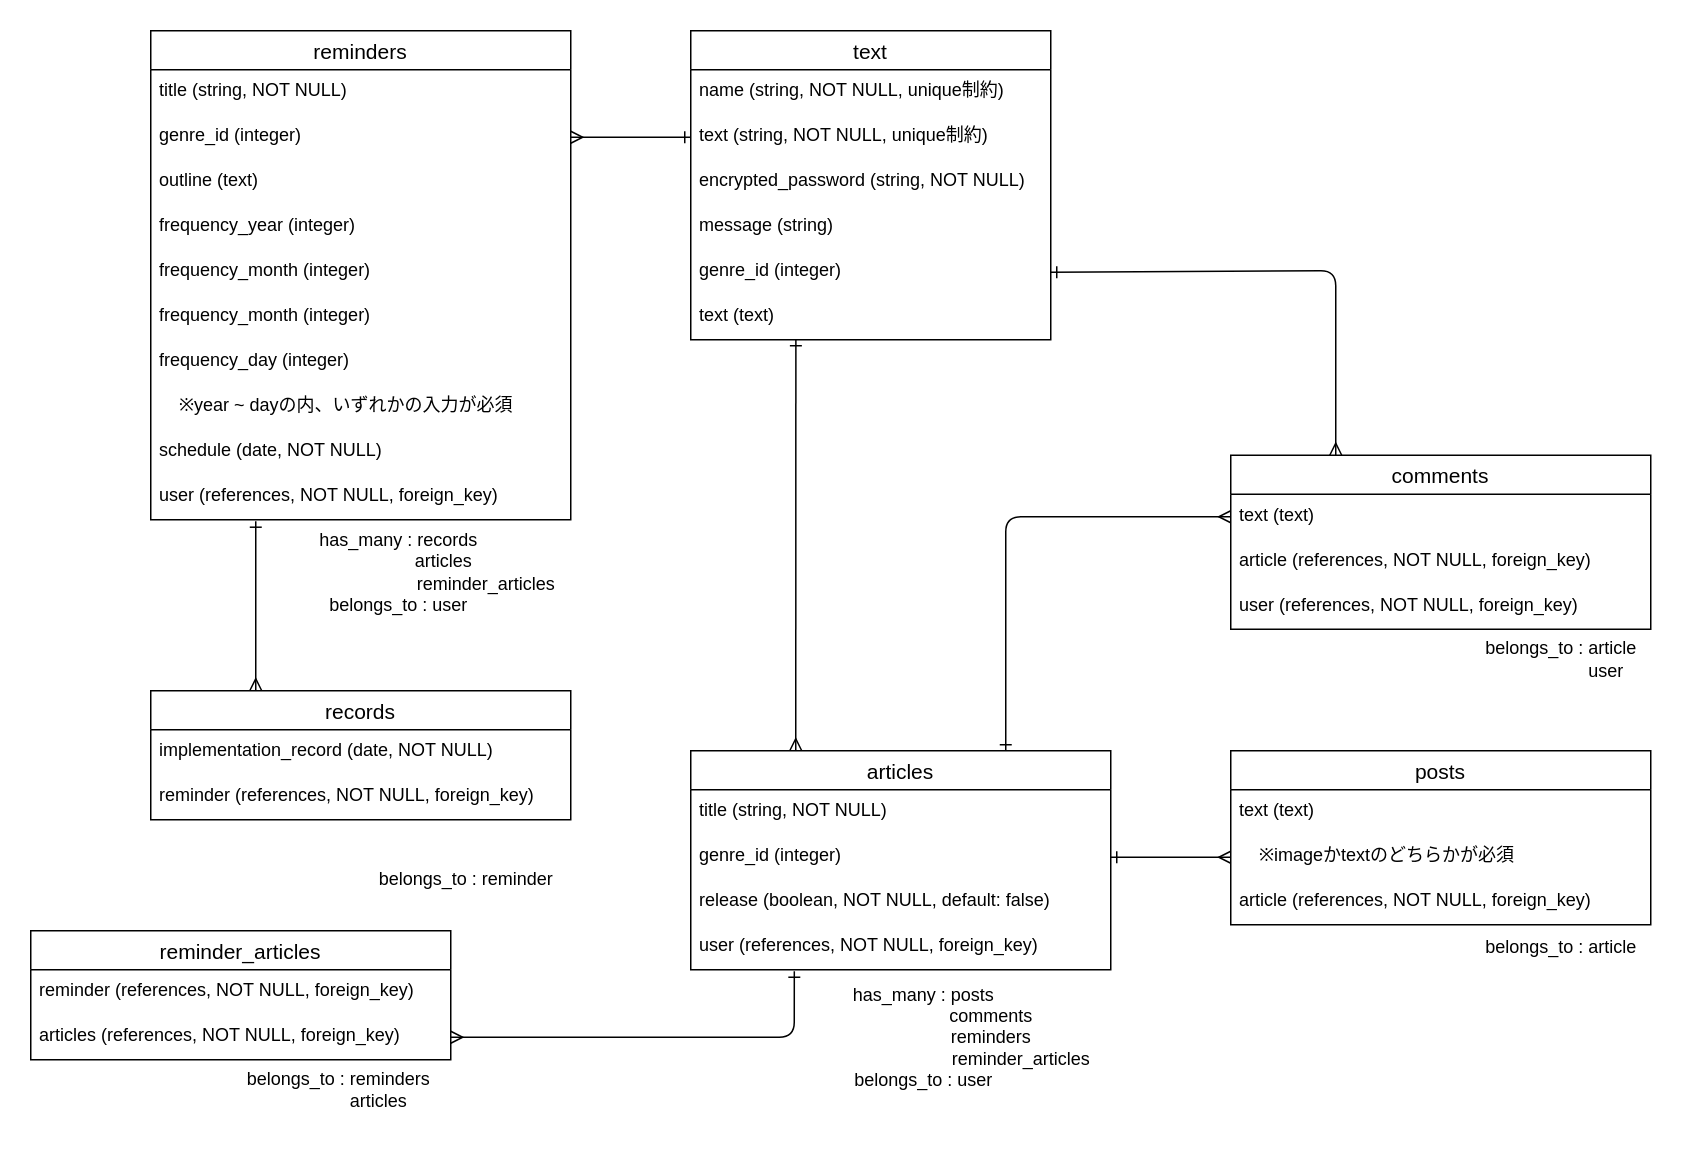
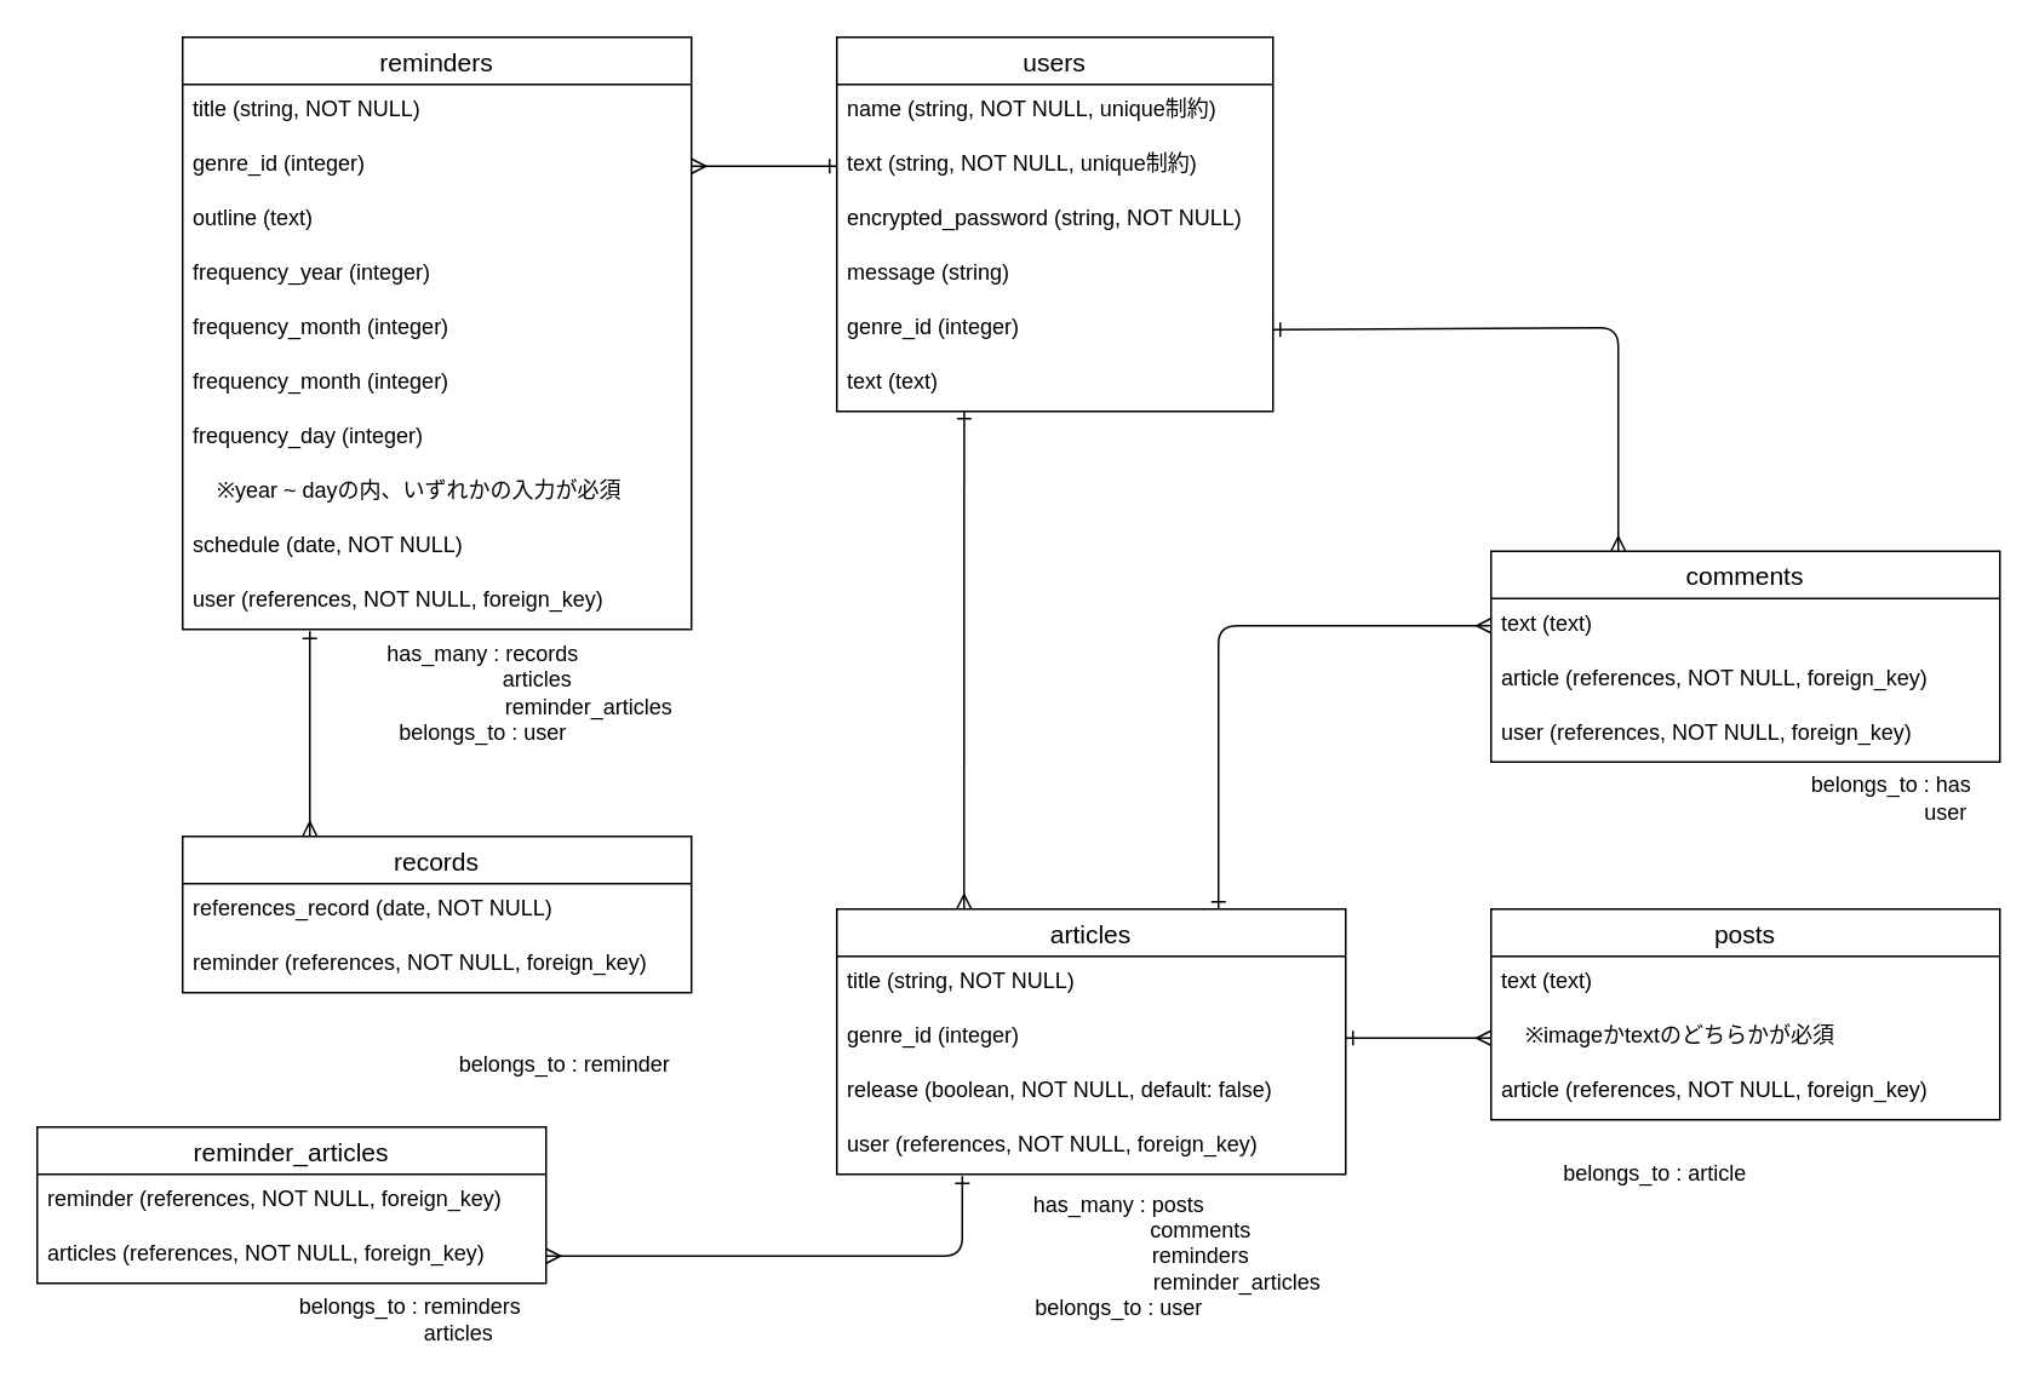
- <mxCell id="2" value="text" style="swimlane;fontStyle=0;childLayout=stackLayout;horizontal=1;startSize=26;horizontalStack=0;resizeParent=1;resizeParentMax=0;resizeLast=0;collapsible=1;marginBottom=0;align=center;fontSize=14;" vertex="1" parent="1"><mxGeometry x="460" y="20" width="240" height="206" as="geometry" /></mxCell>
+ <mxCell id="2" value="users" style="swimlane;fontStyle=0;childLayout=stackLayout;horizontal=1;startSize=26;horizontalStack=0;resizeParent=1;resizeParentMax=0;resizeLast=0;collapsible=1;marginBottom=0;align=center;fontSize=14;" vertex="1" parent="1"><mxGeometry x="460" y="20" width="240" height="206" as="geometry" /></mxCell>
- <mxCell id="46" value="belongs_to : article&lt;br&gt;&lt;span style=&quot;white-space: pre;&quot;&gt;&#09;&lt;/span&gt;&lt;span style=&quot;white-space: pre;&quot;&gt;&#09;&lt;/span&gt;&amp;nbsp; user" style="text;html=1;align=center;verticalAlign=middle;resizable=0;points=[];autosize=1;strokeColor=none;fillColor=none;" vertex="1" parent="1"><mxGeometry x="980" y="419" width="120" height="40" as="geometry" /></mxCell>
+ <mxCell id="46" value="belongs_to : has&lt;br&gt;&lt;span style=&quot;white-space: pre;&quot;&gt;&#09;&lt;/span&gt;&lt;span style=&quot;white-space: pre;&quot;&gt;&#09;&lt;/span&gt;&amp;nbsp; user" style="text;html=1;align=center;verticalAlign=middle;resizable=0;points=[];autosize=1;strokeColor=none;fillColor=none;" vertex="1" parent="1"><mxGeometry x="980" y="419" width="120" height="40" as="geometry" /></mxCell>
- <mxCell id="28" value="implementation_record (date, NOT NULL)" style="text;strokeColor=none;fillColor=none;spacingLeft=4;spacingRight=4;overflow=hidden;rotatable=0;points=[[0,0.5],[1,0.5]];portConstraint=eastwest;fontSize=12;" vertex="1" parent="27"><mxGeometry y="26" width="280" height="30" as="geometry" /></mxCell>
+ <mxCell id="28" value="references_record (date, NOT NULL)" style="text;strokeColor=none;fillColor=none;spacingLeft=4;spacingRight=4;overflow=hidden;rotatable=0;points=[[0,0.5],[1,0.5]];portConstraint=eastwest;fontSize=12;" vertex="1" parent="27"><mxGeometry y="26" width="280" height="30" as="geometry" /></mxCell>
- <mxCell id="45" value="belongs_to : article" style="text;html=1;align=center;verticalAlign=middle;resizable=0;points=[];autosize=1;strokeColor=none;fillColor=none;" vertex="1" parent="1"><mxGeometry x="980" y="616" width="120" height="30" as="geometry" /></mxCell>
+ <mxCell id="45" value="belongs_to : article" style="text;html=1;align=center;verticalAlign=middle;resizable=0;points=[];autosize=1;strokeColor=none;fillColor=none;" vertex="1" parent="1"><mxGeometry x="850" y="631" width="120" height="30" as="geometry" /></mxCell>
